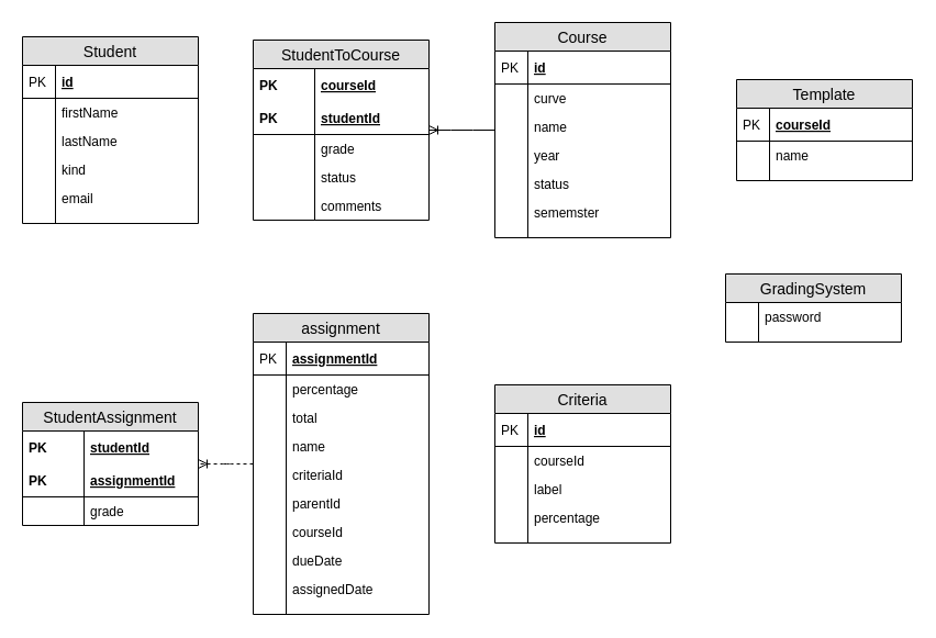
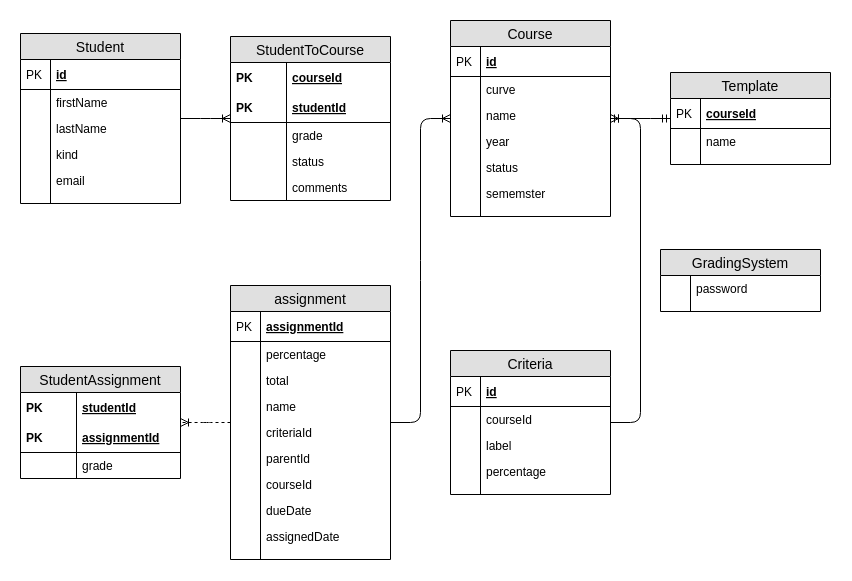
+ <mxCell id="92" value="" style="edgeStyle=entityRelationEdgeStyle;fontSize=12;html=1;endArrow=ERoneToMany;" edge="1" parent="1" source="2" target="15"><mxGeometry width="100" height="100" relative="1" as="geometry"><mxPoint x="90" y="353" as="sourcePoint" /><mxPoint x="190" y="253" as="targetPoint" /></mxGeometry></mxCell>
- <mxCell id="93" value="" style="edgeStyle=entityRelationEdgeStyle;fontSize=12;html=1;endArrow=ERoneToMany;" edge="1" parent="1" source="26" target="15"><mxGeometry width="100" height="100" relative="1" as="geometry"><mxPoint x="140" y="402" as="sourcePoint" /><mxPoint x="240" y="302" as="targetPoint" /></mxGeometry></mxCell>
+ <mxCell id="97" value="" style="edgeStyle=entityRelationEdgeStyle;fontSize=12;html=1;endArrow=ERmandOne;startArrow=ERmandOne;" edge="1" parent="1" source="26" target="85"><mxGeometry width="100" height="100" relative="1" as="geometry"><mxPoint x="750" y="393" as="sourcePoint" /><mxPoint x="850" y="293" as="targetPoint" /></mxGeometry></mxCell>
+ <mxCell id="94" value="" style="edgeStyle=entityRelationEdgeStyle;fontSize=12;html=1;endArrow=ERoneToMany;" edge="1" parent="1" source="52" target="26"><mxGeometry width="100" height="100" relative="1" as="geometry"><mxPoint x="440" y="373" as="sourcePoint" /><mxPoint x="540" y="273" as="targetPoint" /></mxGeometry></mxCell>
+ <mxCell id="95" value="" style="edgeStyle=entityRelationEdgeStyle;fontSize=12;html=1;endArrow=ERoneToMany;" edge="1" parent="1" source="41" target="26"><mxGeometry width="100" height="100" relative="1" as="geometry"><mxPoint x="450" y="333" as="sourcePoint" /><mxPoint x="550" y="233" as="targetPoint" /></mxGeometry></mxCell>
